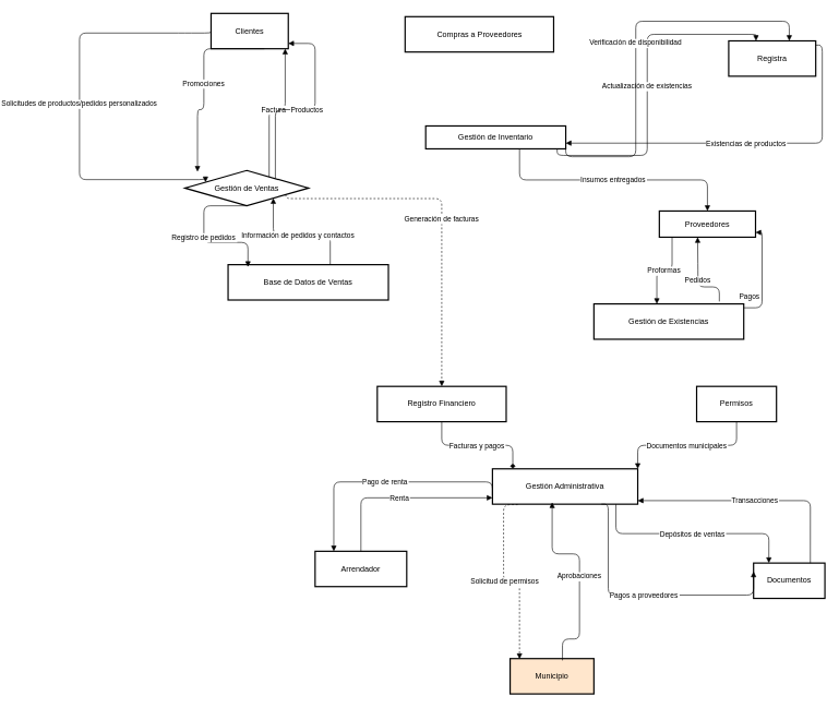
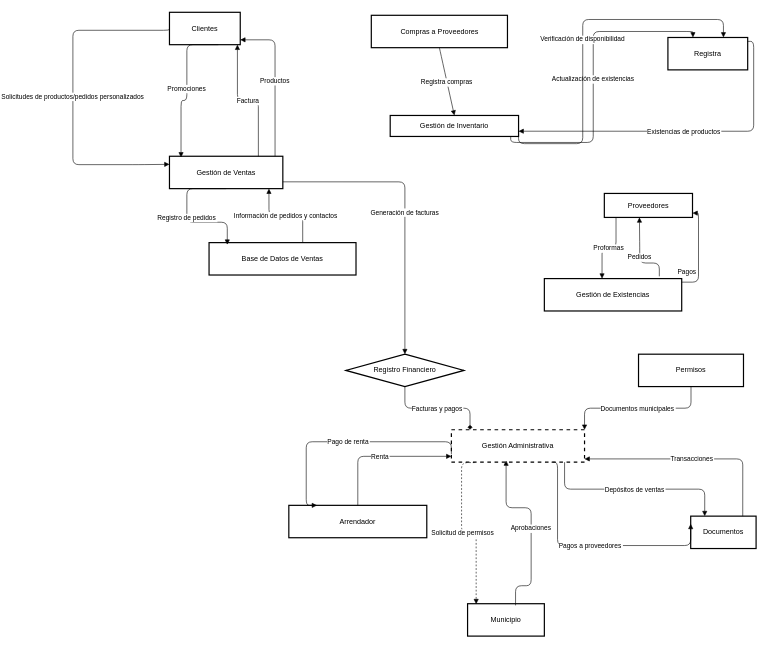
- <mxCell id="2" value="Clientes" style="whiteSpace=wrap;strokeWidth=2;" parent="1" vertex="1"><mxGeometry x="221" y="20" width="118" height="54" as="geometry" /></mxCell>
+ <mxCell id="2" value="Clientes" style="whiteSpace=wrap;strokeWidth=2;" parent="1" vertex="1"><mxGeometry x="181" y="20" width="118" height="54" as="geometry" /></mxCell>
+ <mxCell id="34" value="Registra compras" style="curved=1;startArrow=none;endArrow=block;exitX=0.5;exitY=1;entryX=0.5;entryY=-0.01;" parent="1" source="14" target="12" edge="1"><mxGeometry relative="1" as="geometry"><Array as="points" /></mxGeometry></mxCell>
- <mxCell id="35" value="Insumos entregados" style="startArrow=none;endArrow=block;exitX=0.67;exitY=0.994;entryX=0.5;entryY=-0.01;exitDx=0;exitDy=0;exitPerimeter=0;edgeStyle=orthogonalEdgeStyle;" parent="1" source="12" target="4" edge="1"><mxGeometry relative="1" as="geometry"><mxPoint x="1341" y="272" as="sourcePoint" /></mxGeometry></mxCell>
- <mxCell id="3" value="Gestión de Ventas" style="rhombus;whiteSpace=wrap;strokeWidth=2;" parent="1" vertex="1"><mxGeometry x="181" y="260" width="189" height="54" as="geometry" /></mxCell>
+ <mxCell id="3" value="Gestión de Ventas" style="whiteSpace=wrap;strokeWidth=2;" parent="1" vertex="1"><mxGeometry x="181" y="260" width="189" height="54" as="geometry" /></mxCell>
- <mxCell id="31" value="Generación de facturas" style="startArrow=none;endArrow=block;exitX=1;exitY=0.79;entryX=0.5;entryY=-0.01;edgeStyle=orthogonalEdgeStyle;dashed=1;" parent="1" source="3" target="11" edge="1"><mxGeometry x="0.035" relative="1" as="geometry"><Array as="points"><mxPoint x="574" y="303" /></Array><mxPoint as="offset" /></mxGeometry></mxCell>
+ <mxCell id="31" value="Generación de facturas" style="startArrow=none;endArrow=block;exitX=1;exitY=0.79;entryX=0.5;entryY=-0.01;edgeStyle=orthogonalEdgeStyle;" parent="1" source="3" target="11" edge="1"><mxGeometry x="0.035" relative="1" as="geometry"><Array as="points"><mxPoint x="574" y="303" /></Array><mxPoint as="offset" /></mxGeometry></mxCell>
- <mxCell id="11" value="Registro Financiero" style="whiteSpace=wrap;strokeWidth=2;" parent="1" vertex="1"><mxGeometry x="475" y="590" width="197" height="54" as="geometry" /></mxCell>
+ <mxCell id="11" value="Registro Financiero" style="rhombus;whiteSpace=wrap;strokeWidth=2;" parent="1" vertex="1"><mxGeometry x="475" y="590" width="197" height="54" as="geometry" /></mxCell>
- <mxCell id="15" value="Permisos" style="whiteSpace=wrap;strokeWidth=2;" parent="1" vertex="1"><mxGeometry x="963" y="590" width="122" height="54" as="geometry" /></mxCell>
+ <mxCell id="15" value="Permisos" style="whiteSpace=wrap;strokeWidth=2;" parent="1" vertex="1"><mxGeometry x="963" y="590" width="175" height="54" as="geometry" /></mxCell>
- <mxCell id="7" value="Gestión Administrativa" style="whiteSpace=wrap;strokeWidth=2;" parent="1" vertex="1"><mxGeometry x="651" y="716" width="222" height="54" as="geometry" /></mxCell>
+ <mxCell id="7" value="Gestión Administrativa" style="whiteSpace=wrap;strokeWidth=2;dashed=1;" parent="1" vertex="1"><mxGeometry x="651" y="716" width="222" height="54" as="geometry" /></mxCell>
- <mxCell id="6" value="Arrendador" style="whiteSpace=wrap;strokeWidth=2;" parent="1" vertex="1"><mxGeometry x="380" y="842" width="140" height="54" as="geometry" /></mxCell>
+ <mxCell id="6" value="Arrendador" style="whiteSpace=wrap;strokeWidth=2;" parent="1" vertex="1"><mxGeometry x="380" y="842" width="230" height="54" as="geometry" /></mxCell>
- <mxCell id="8" value="Municipio" style="whiteSpace=wrap;strokeWidth=2;fillColor=#ffe6cc;" parent="1" vertex="1"><mxGeometry x="678" y="1006" width="128" height="54" as="geometry" /></mxCell>
+ <mxCell id="8" value="Municipio" style="whiteSpace=wrap;strokeWidth=2;" parent="1" vertex="1"><mxGeometry x="678" y="1006" width="128" height="54" as="geometry" /></mxCell>
